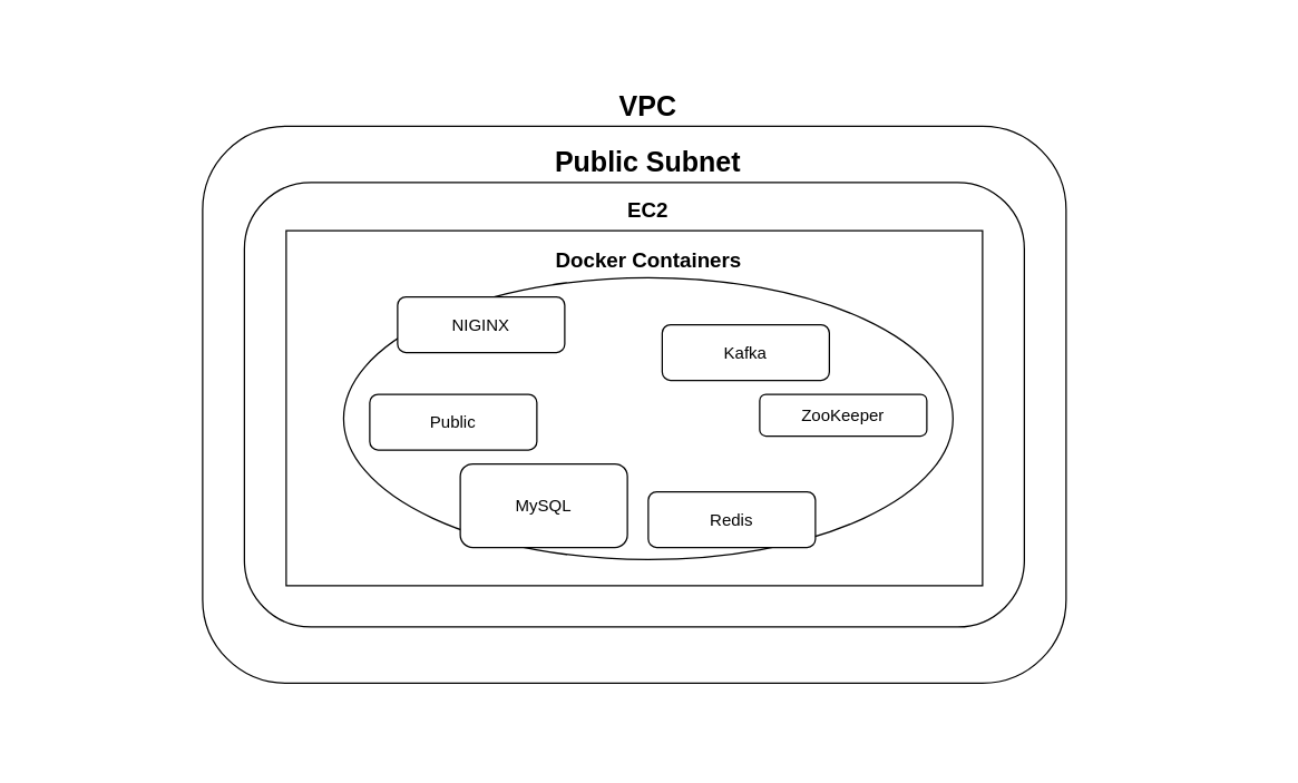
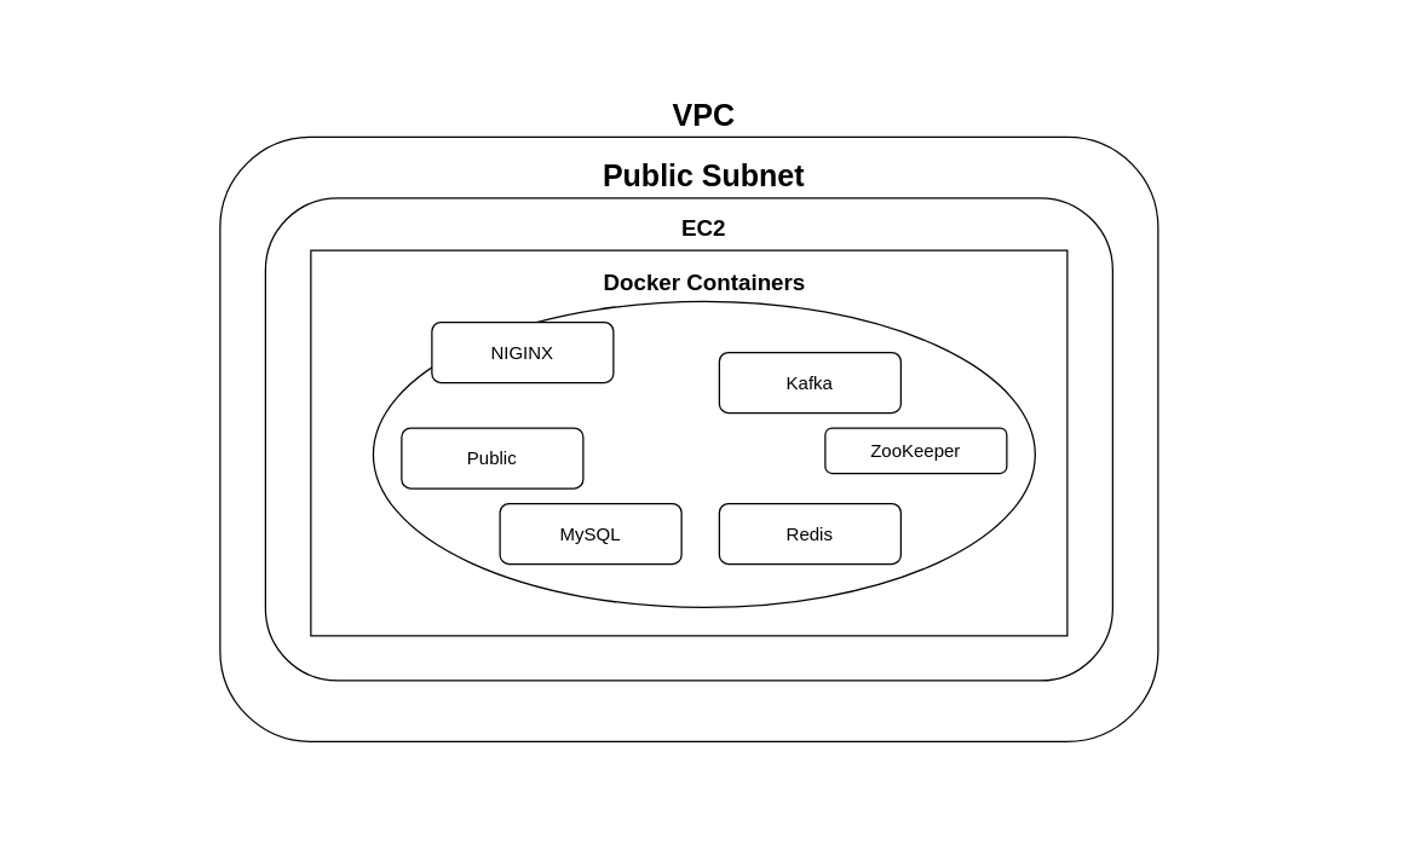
- <mxCell id="16" value="MySQL" style="rounded=1;whiteSpace=wrap;html=1;fontSize=12;glass=0;strokeWidth=1;shadow=0;" parent="1" vertex="1"><mxGeometry x="330" y="332.5" width="120" height="60" as="geometry" /></mxCell>
+ <mxCell id="16" value="MySQL" style="rounded=1;whiteSpace=wrap;html=1;fontSize=12;glass=0;strokeWidth=1;shadow=0;" parent="1" vertex="1"><mxGeometry x="330" y="332.5" width="120" height="40" as="geometry" /></mxCell>
- <mxCell id="8" value="Redis" style="rounded=1;whiteSpace=wrap;html=1;fontSize=12;glass=0;strokeWidth=1;shadow=0;" parent="1" vertex="1"><mxGeometry x="465" y="352.5" width="120" height="40" as="geometry" /></mxCell>
+ <mxCell id="8" value="Redis" style="rounded=1;whiteSpace=wrap;html=1;fontSize=12;glass=0;strokeWidth=1;shadow=0;" parent="1" vertex="1"><mxGeometry x="475" y="332.5" width="120" height="40" as="geometry" /></mxCell>
